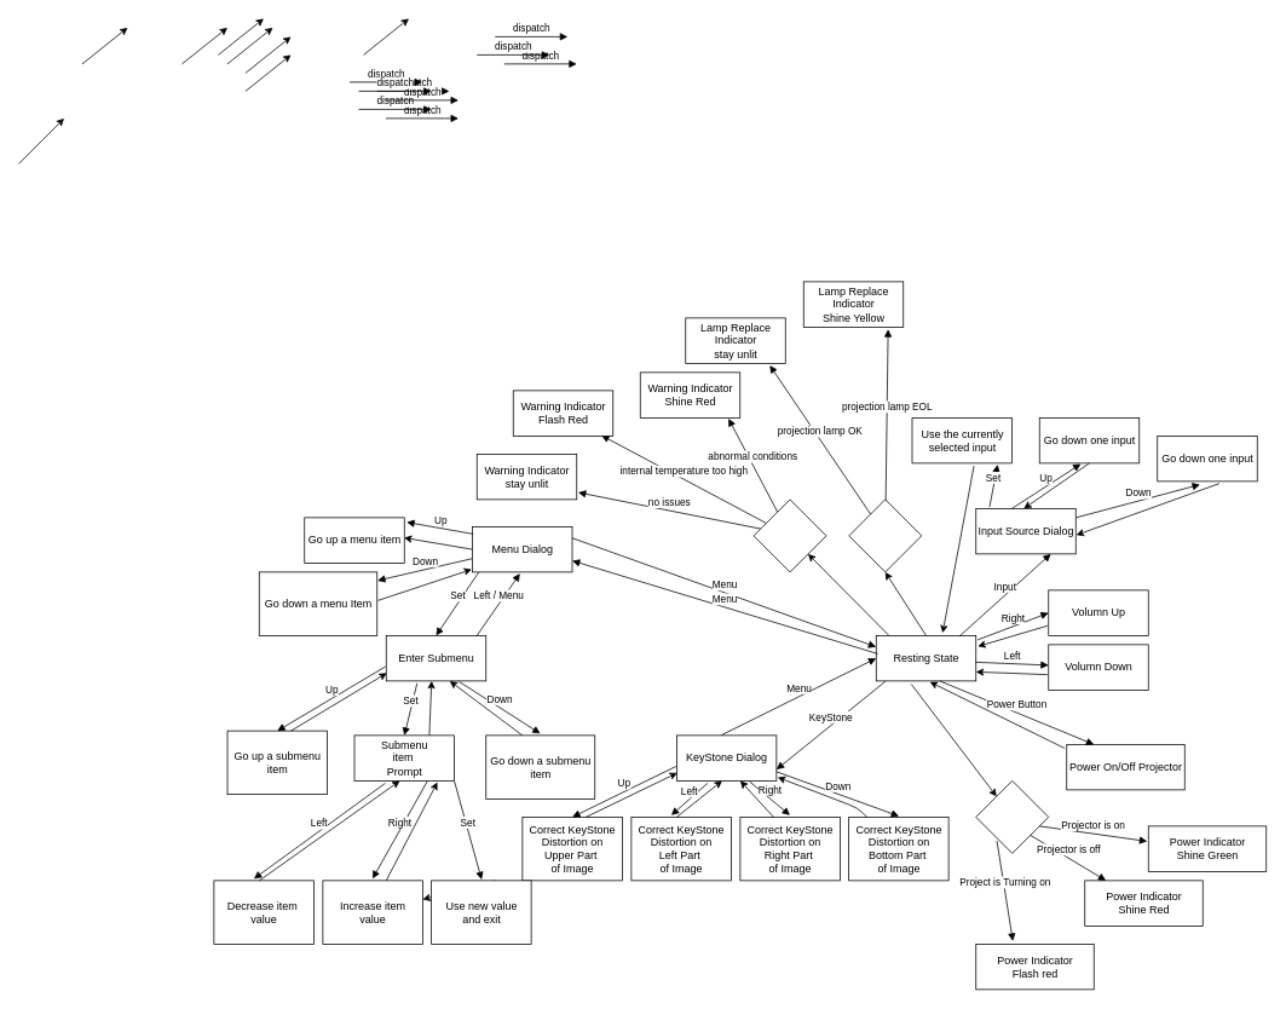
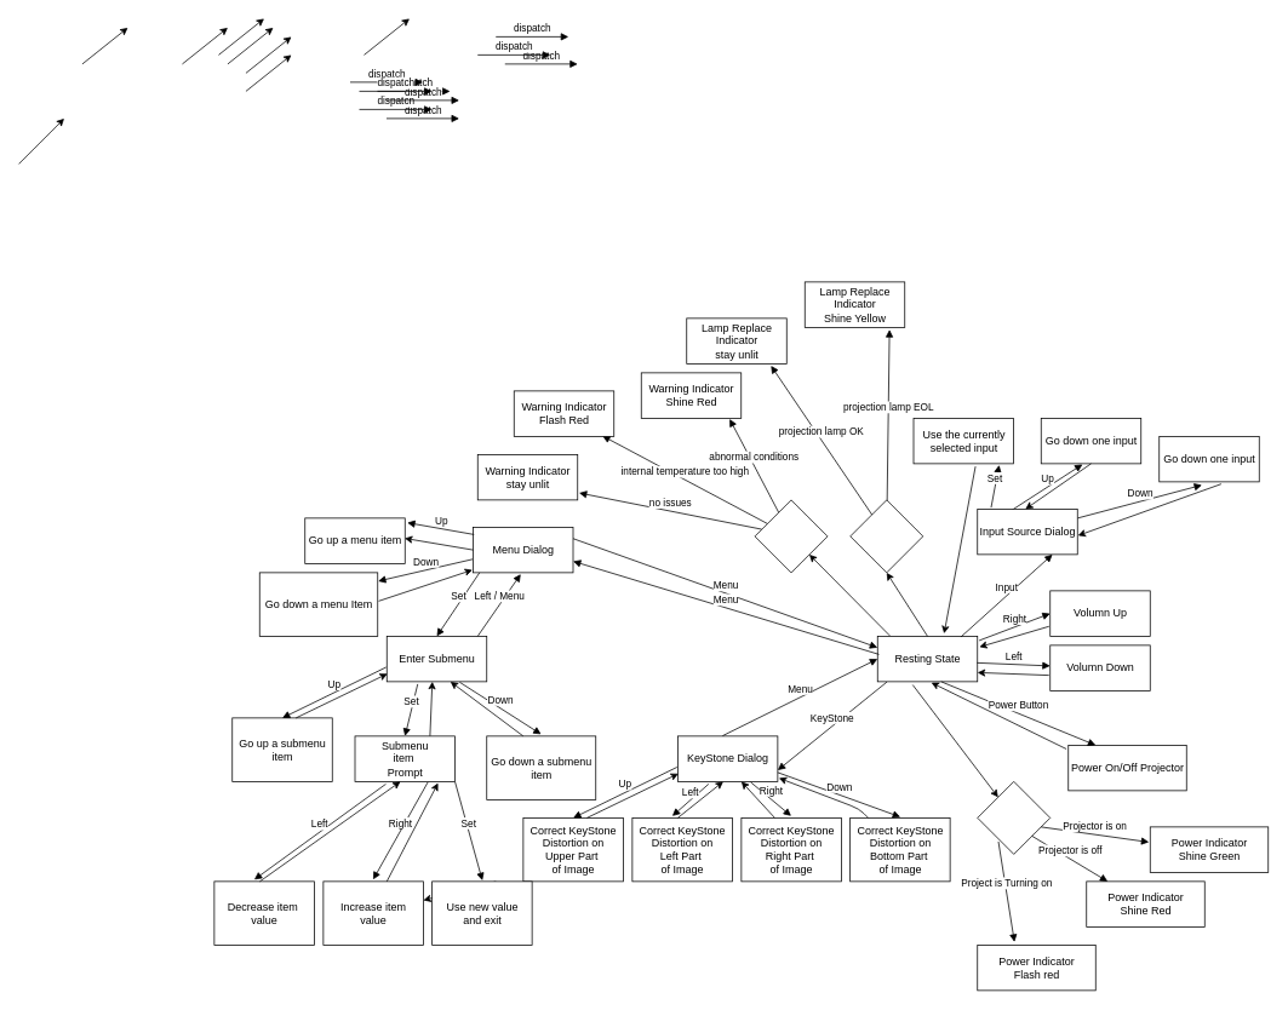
- <mxCell id="65" value="Go up a submenu&lt;br&gt;item" style="html=1;" vertex="1" parent="1"><mxGeometry x="250" y="805" width="110" height="70" as="geometry" /></mxCell>
+ <mxCell id="65" value="Go up a submenu&lt;br&gt;item" style="html=1;" vertex="1" parent="1"><mxGeometry x="255" y="790" width="110" height="70" as="geometry" /></mxCell>
